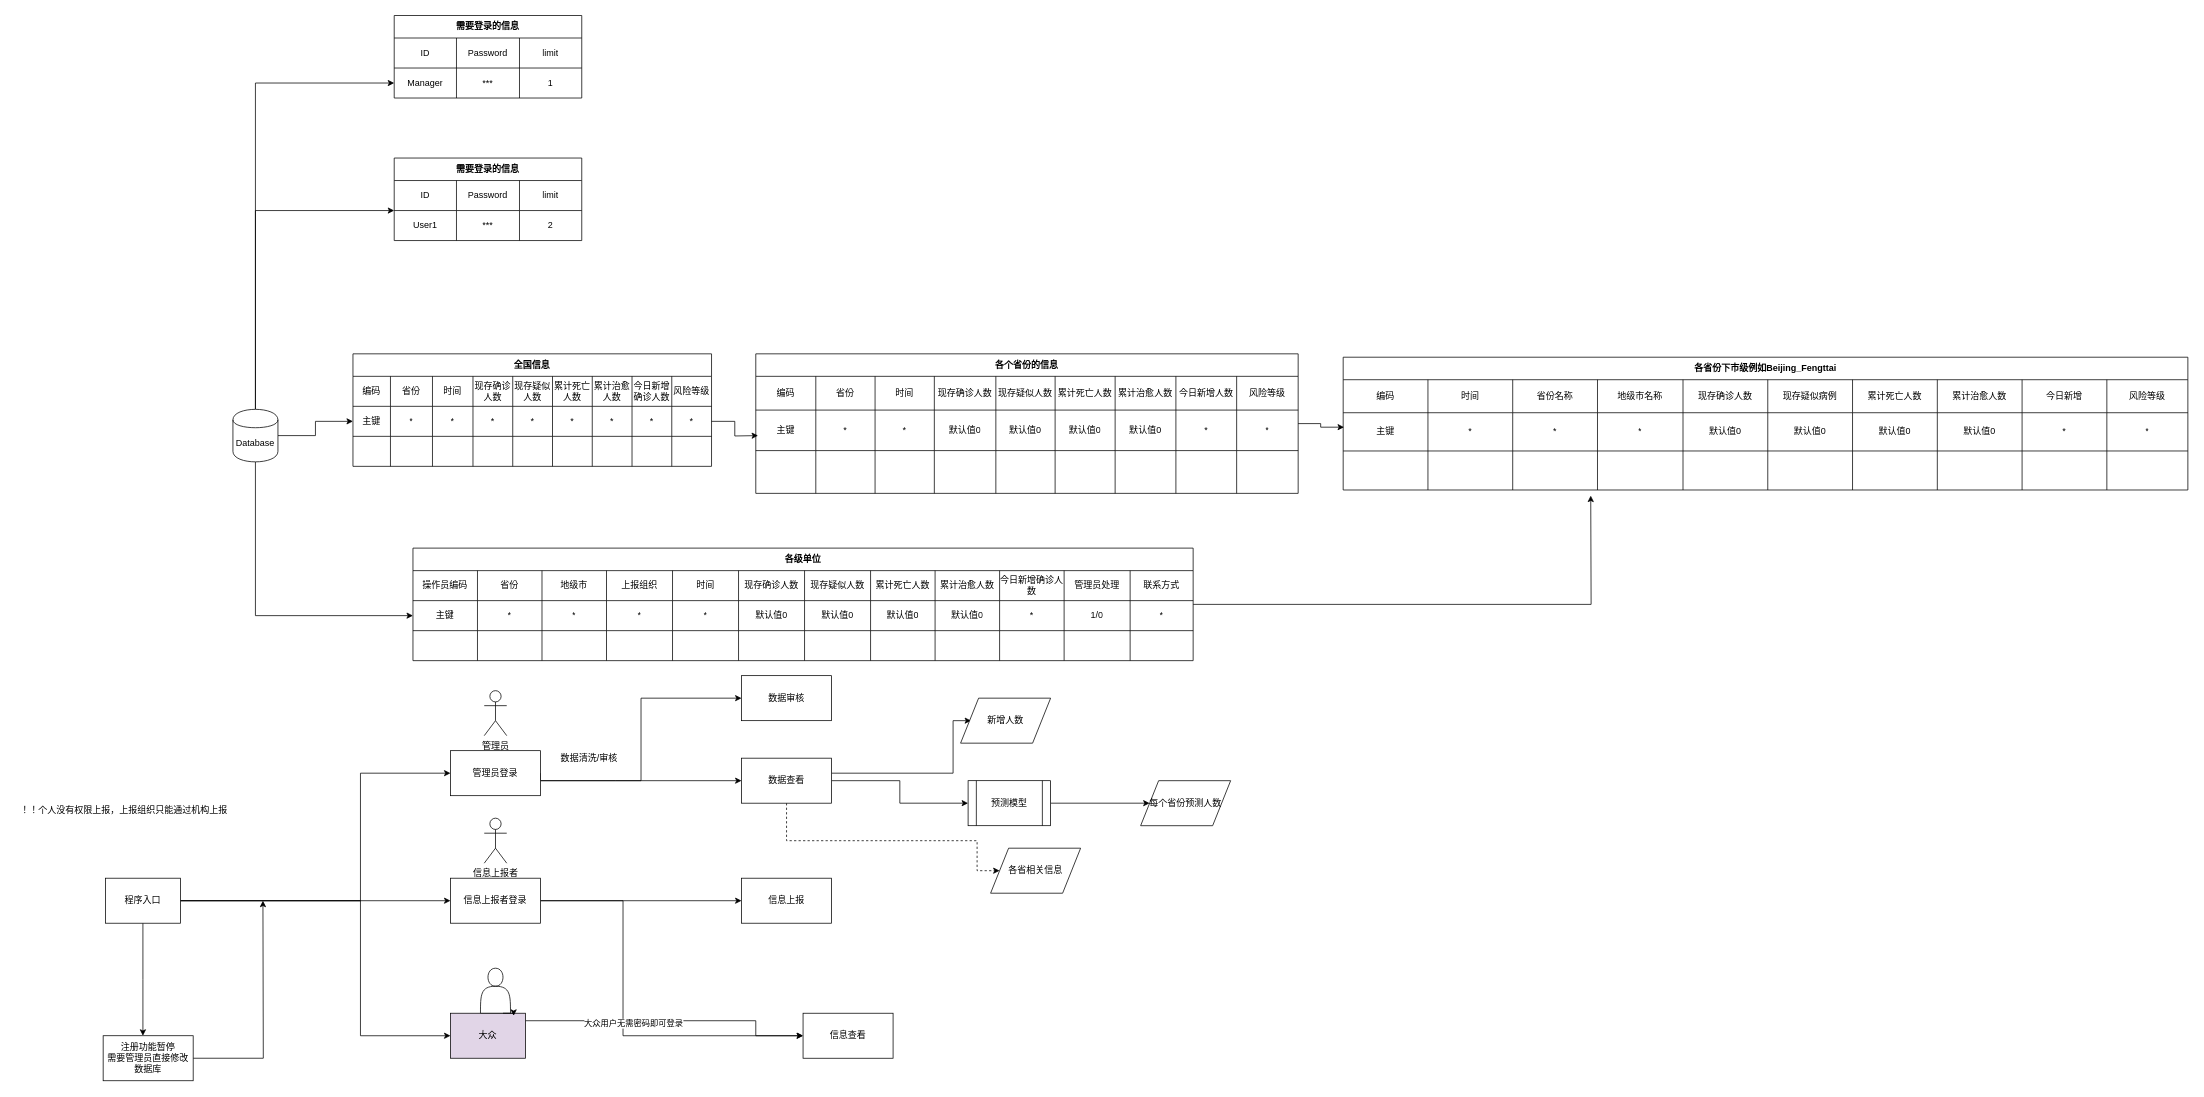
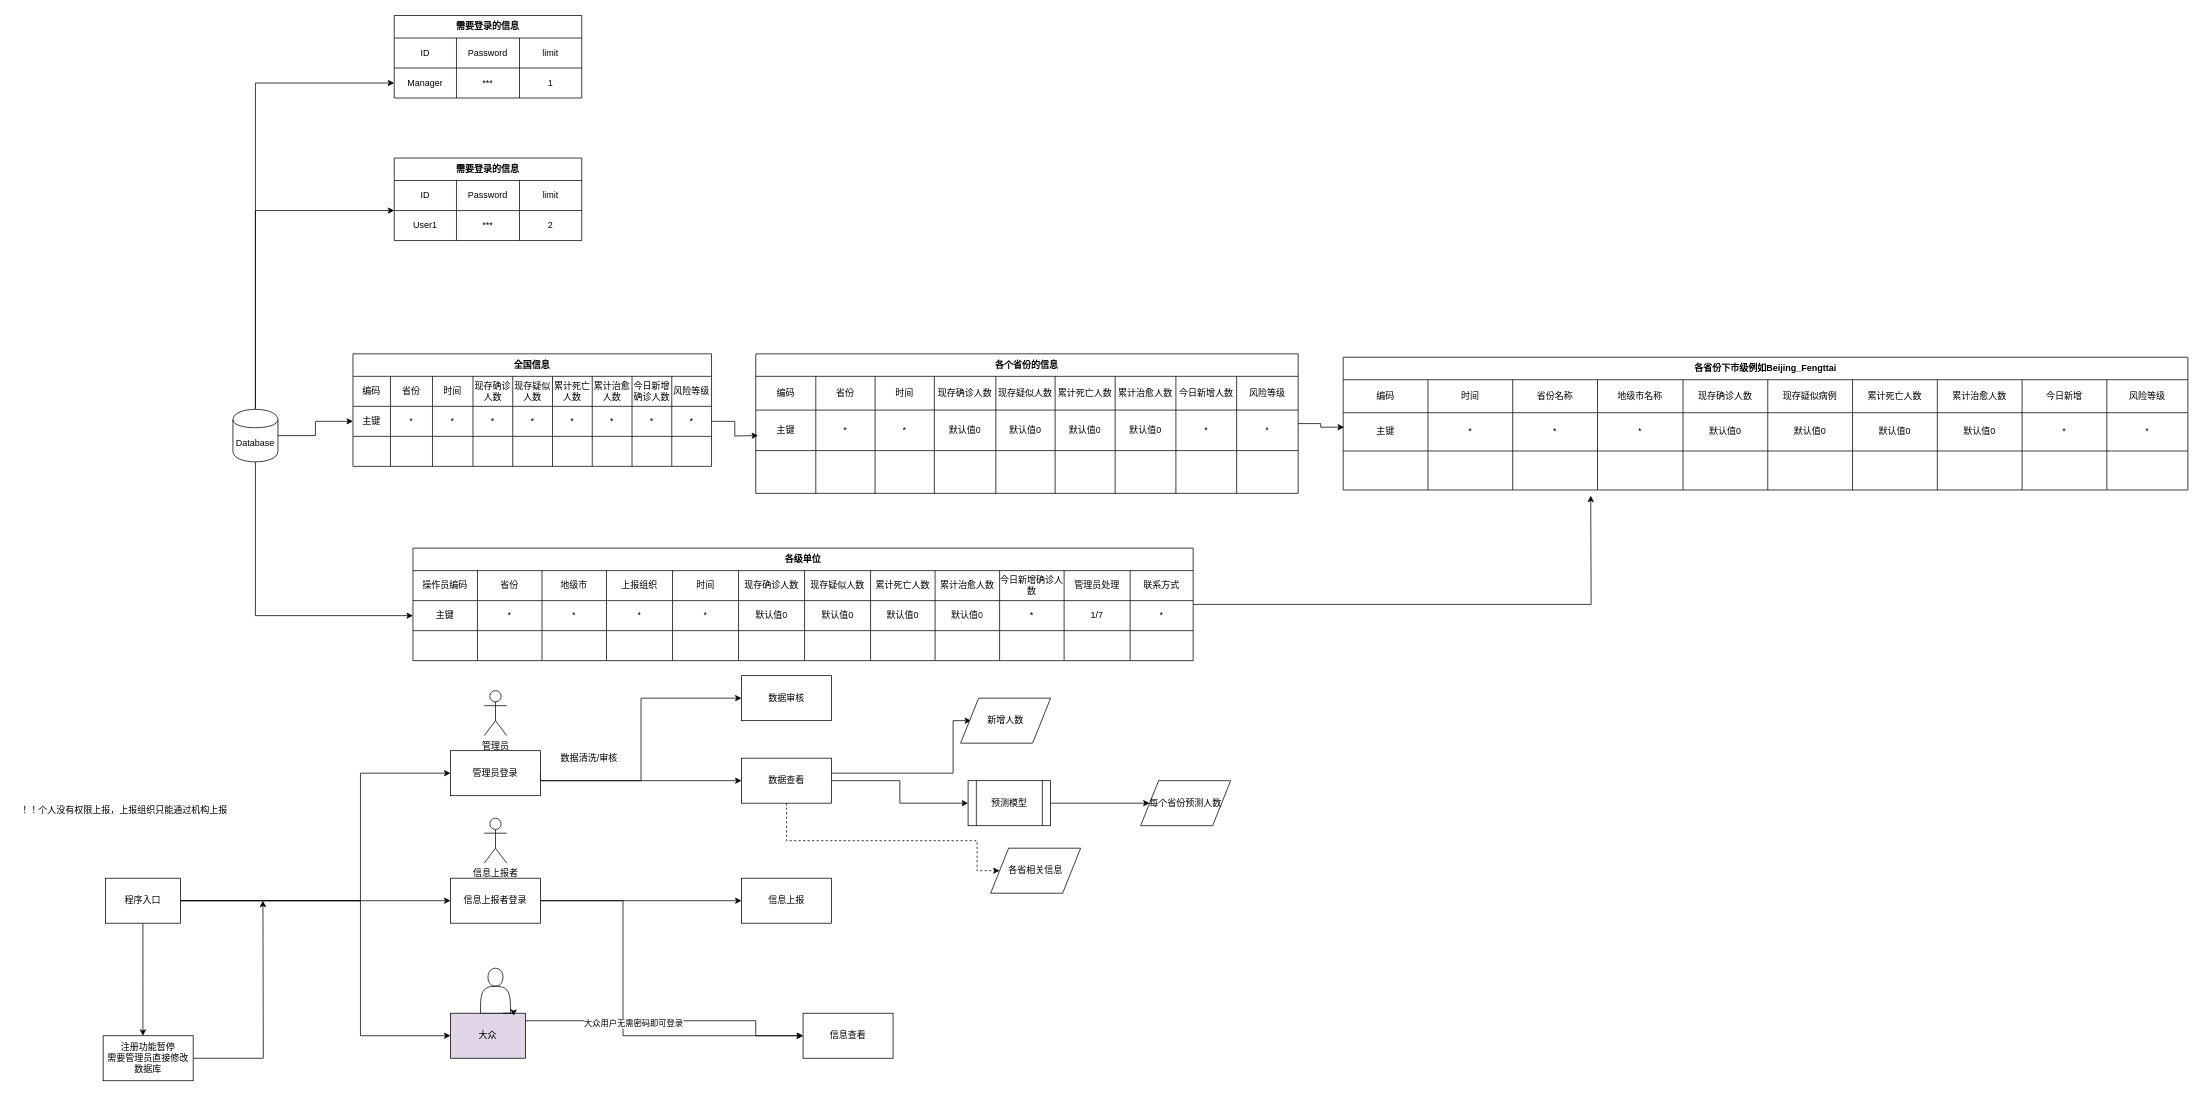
- <mxCell id="82" value="1/0" style="shape=partialRectangle;html=1;whiteSpace=wrap;connectable=0;fillColor=none;top=0;left=0;bottom=0;right=0;overflow=hidden;" parent="71" vertex="1"><mxGeometry x="868" width="88" height="40" as="geometry" /></mxCell>
+ <mxCell id="82" value="1/7" style="shape=partialRectangle;html=1;whiteSpace=wrap;connectable=0;fillColor=none;top=0;left=0;bottom=0;right=0;overflow=hidden;" parent="71" vertex="1"><mxGeometry x="868" width="88" height="40" as="geometry" /></mxCell>
